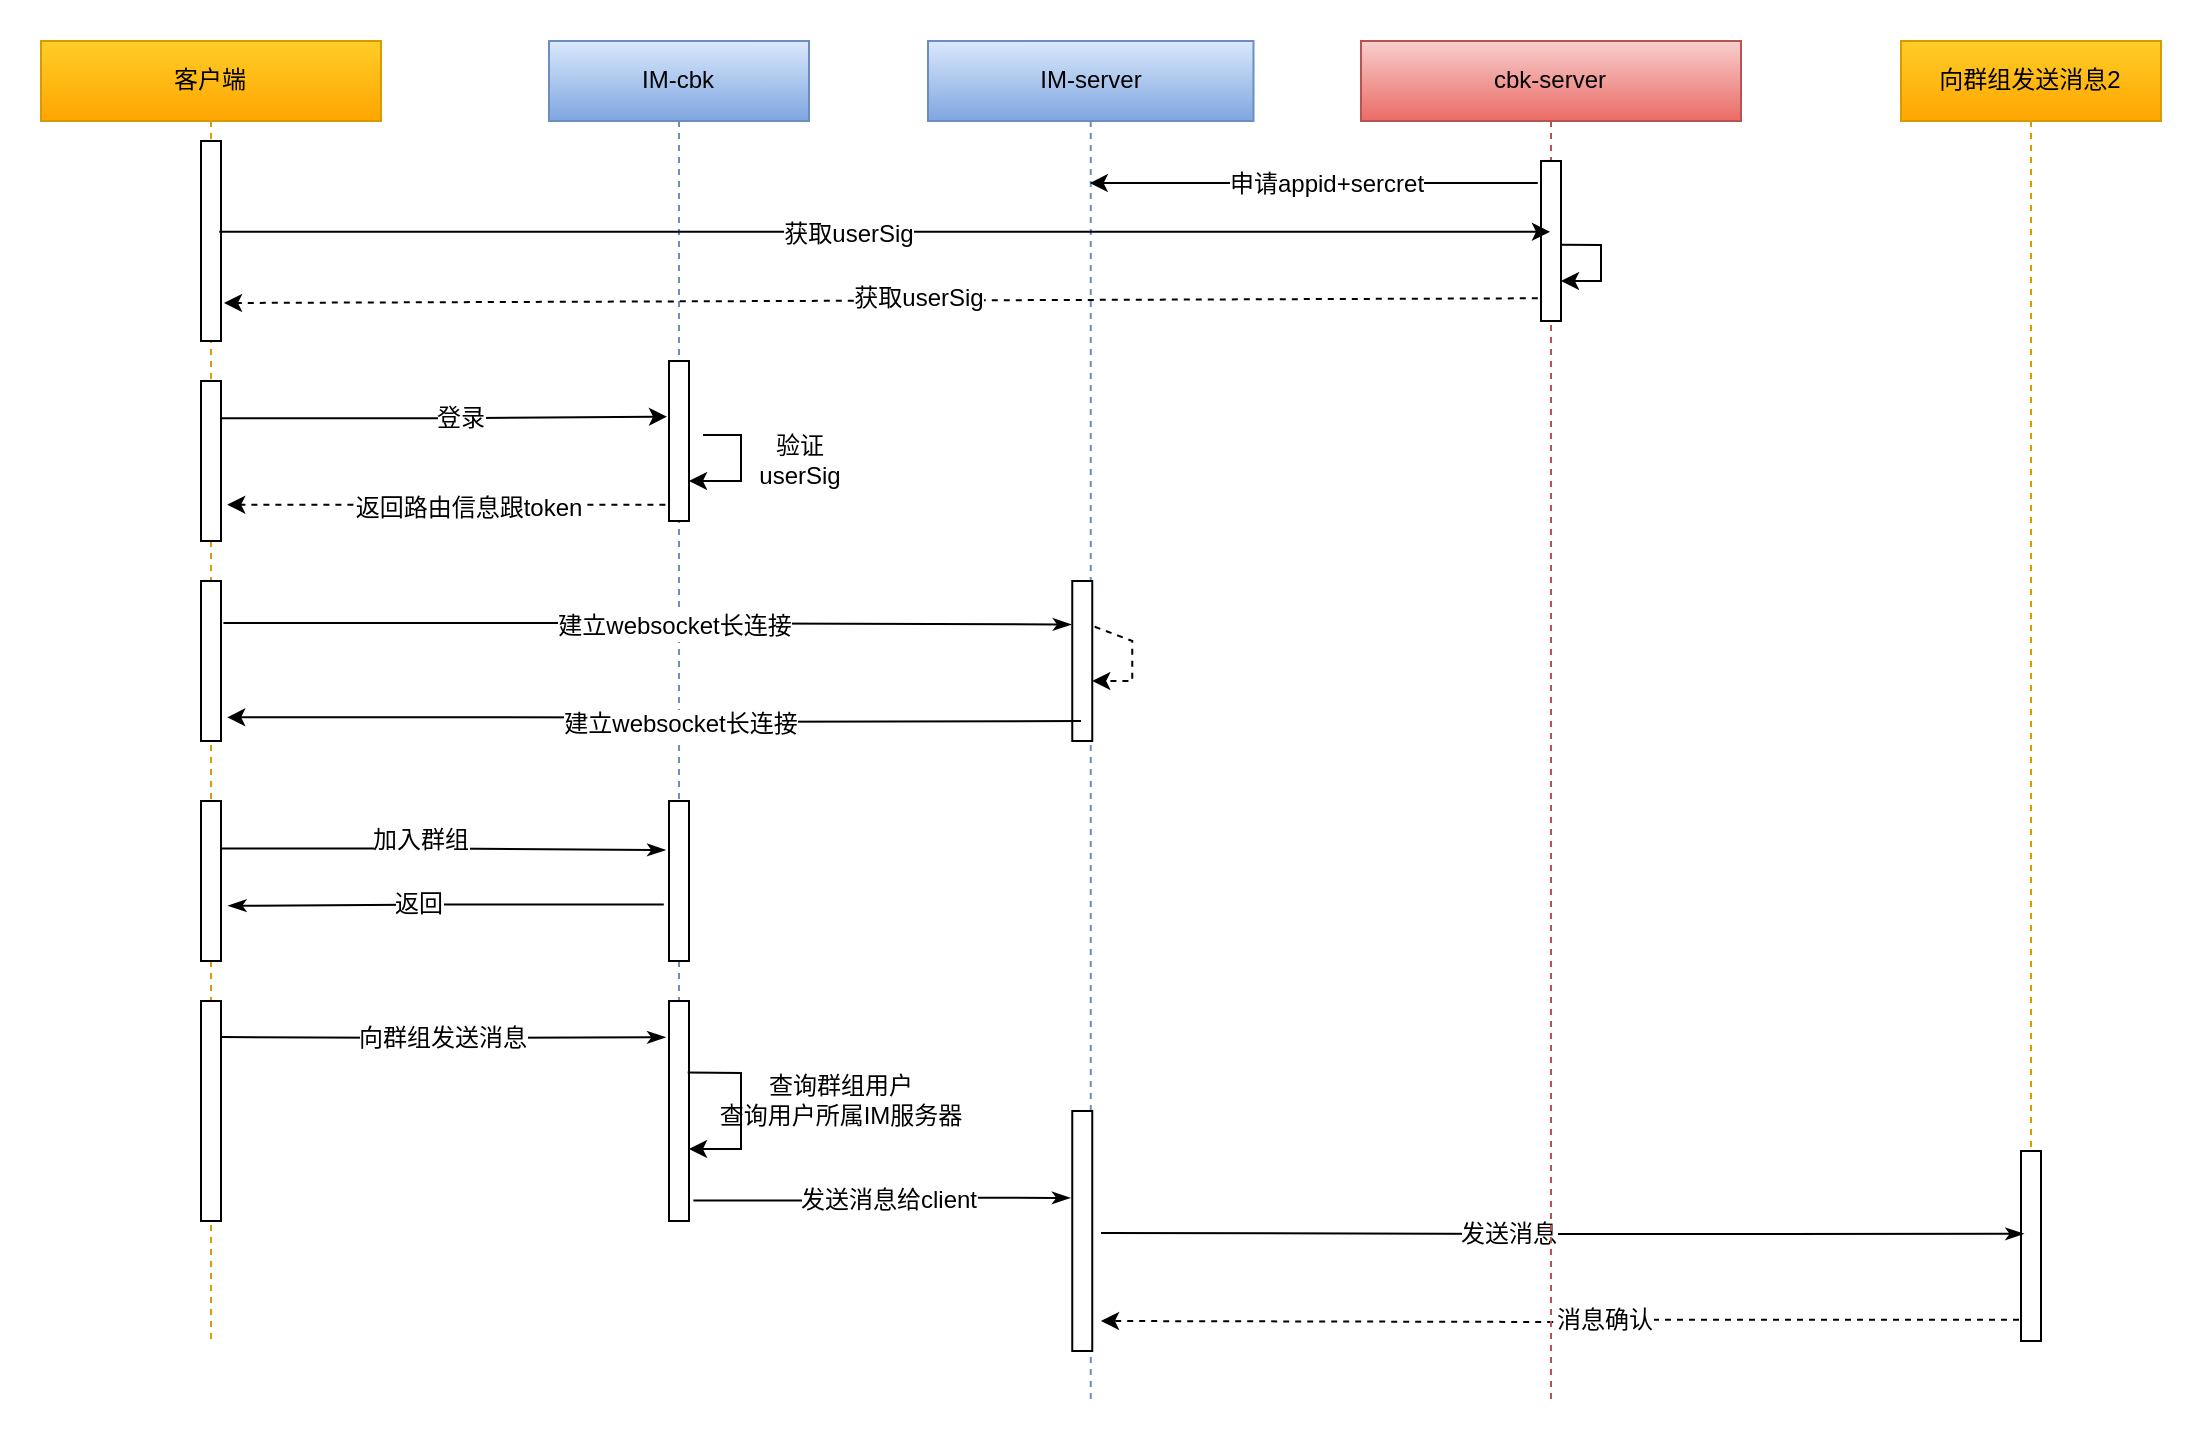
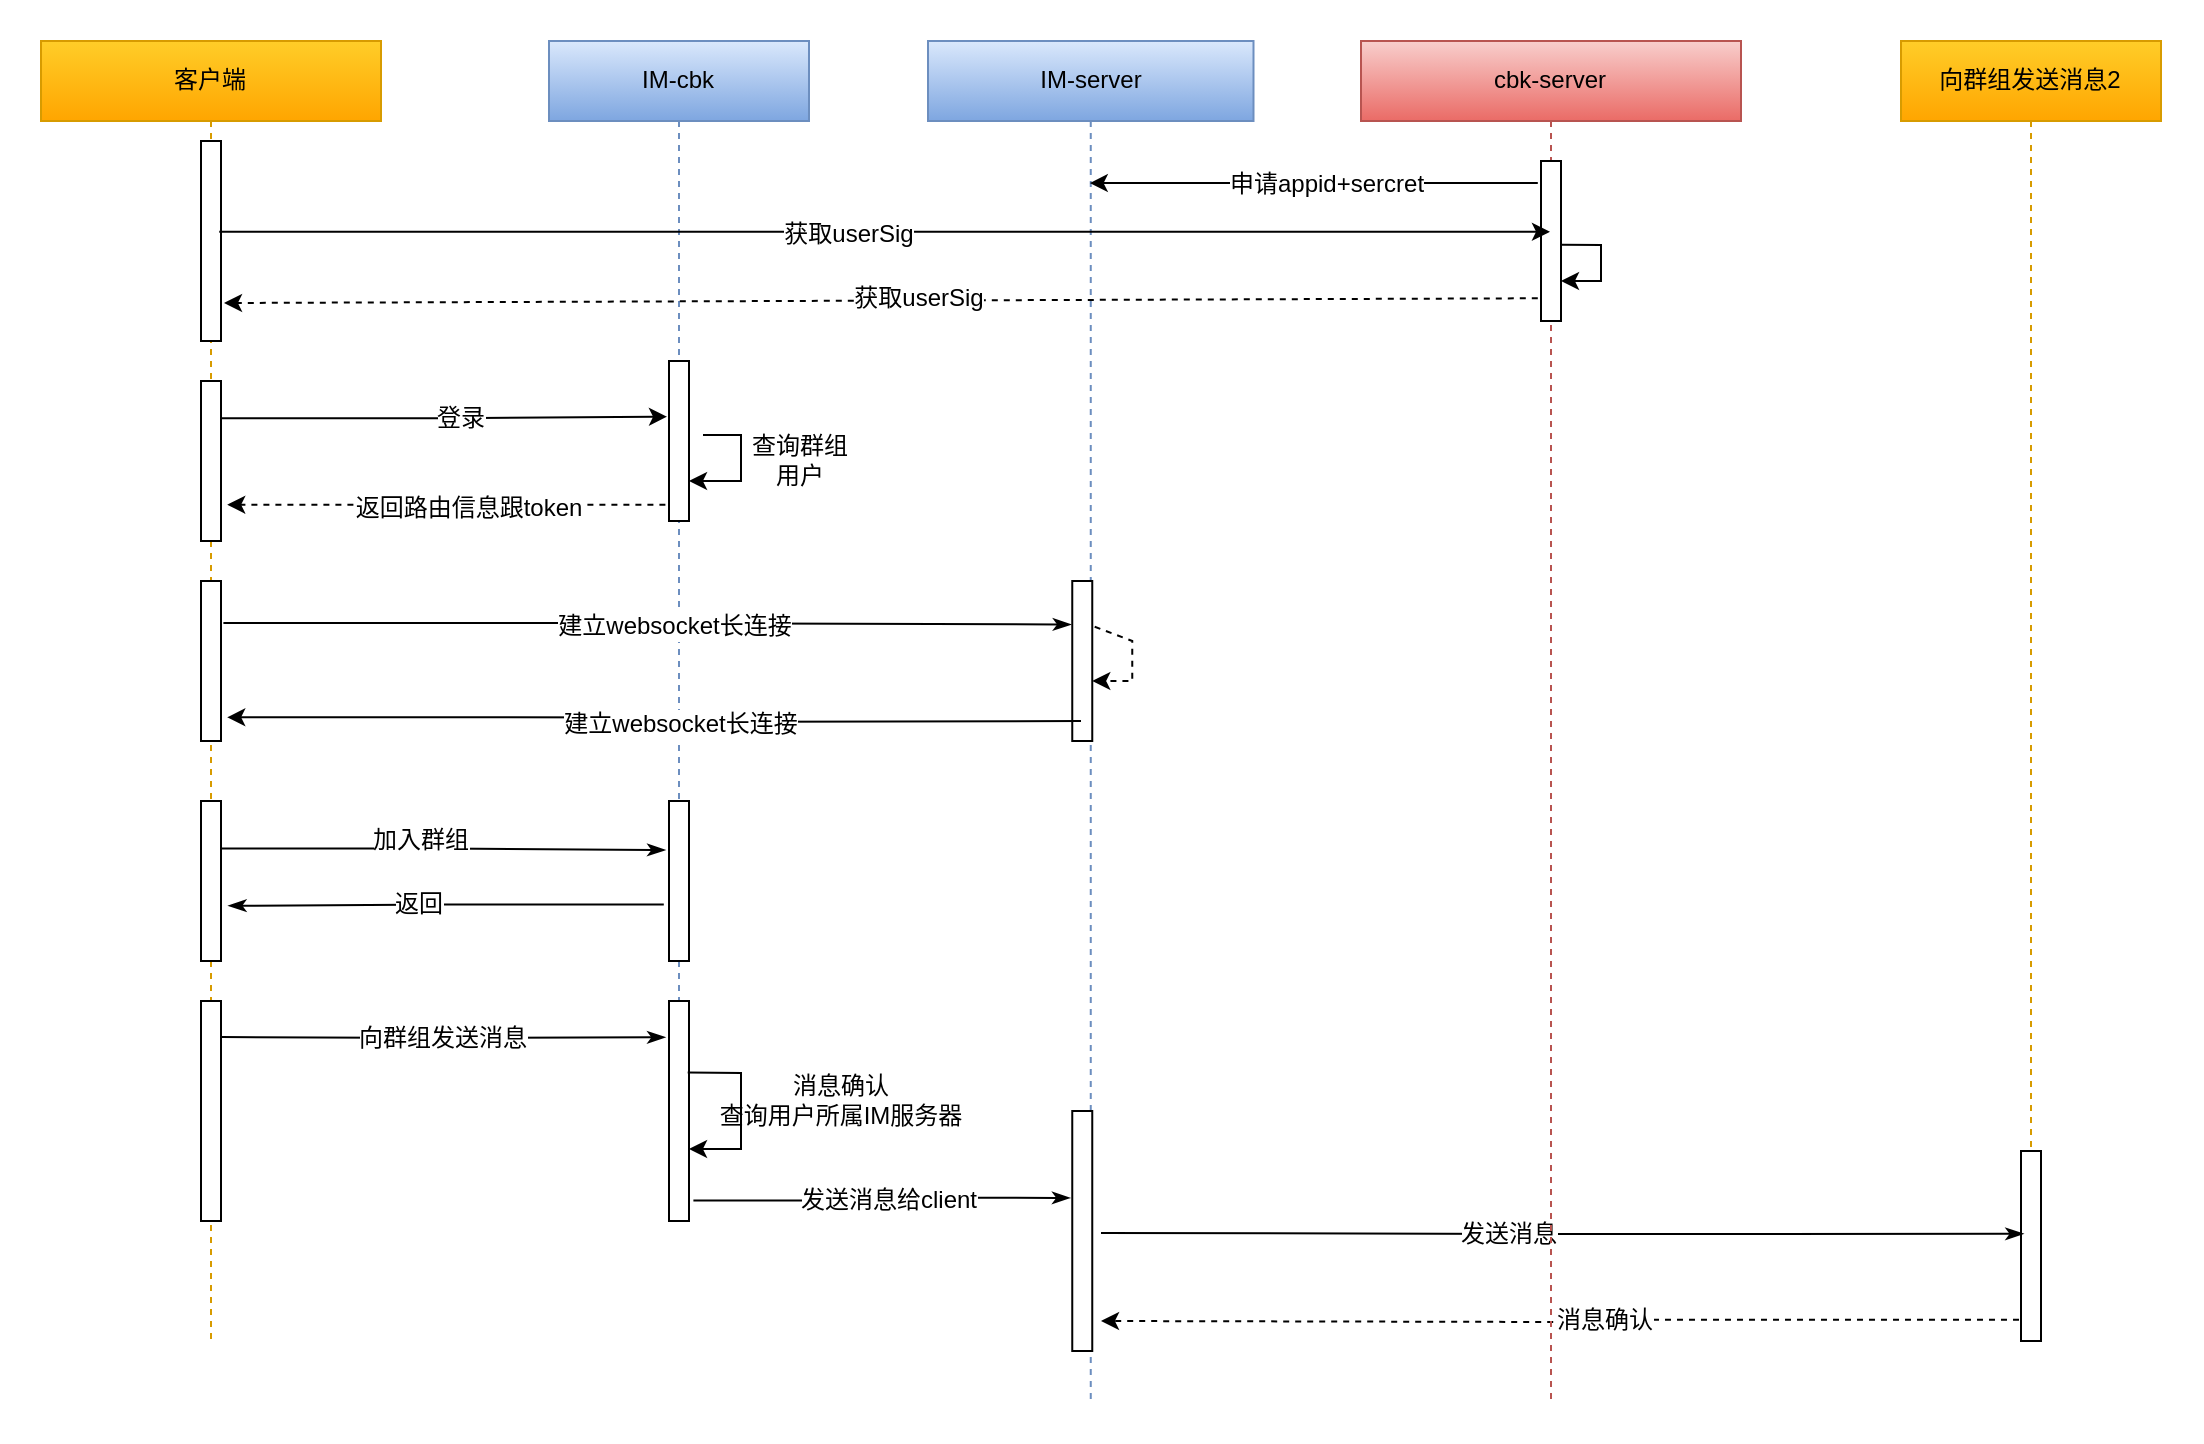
- <mxCell id="12" value="验证userSig" style="text;html=1;strokeColor=none;fillColor=none;align=center;verticalAlign=middle;whiteSpace=wrap;rounded=0;fontFamily=Helvetica;fontSize=12;fontColor=rgb(0, 0, 0);" vertex="1" parent="8"><mxGeometry x="96" y="195" width="60" height="30" as="geometry" /></mxCell>
+ <mxCell id="12" value="查询群组用户" style="text;html=1;strokeColor=none;fillColor=none;align=center;verticalAlign=middle;whiteSpace=wrap;rounded=0;fontFamily=Helvetica;fontSize=12;fontColor=rgb(0, 0, 0);" vertex="1" parent="8"><mxGeometry x="96" y="195" width="60" height="30" as="geometry" /></mxCell>
- <mxCell id="48" value="查询群组用户&lt;br&gt;查询用户所属IM服务器" style="text;html=1;align=center;verticalAlign=middle;resizable=0;points=[];autosize=1;strokeColor=none;fillColor=none;fontSize=12;fontFamily=Helvetica;fontColor=rgb(0, 0, 0);" parent="1" vertex="1"><mxGeometry x="350" y="530" width="140" height="40" as="geometry" /></mxCell>
+ <mxCell id="48" value="消息确认&lt;br&gt;查询用户所属IM服务器" style="text;html=1;align=center;verticalAlign=middle;resizable=0;points=[];autosize=1;strokeColor=none;fillColor=none;fontSize=12;fontFamily=Helvetica;fontColor=rgb(0, 0, 0);" parent="1" vertex="1"><mxGeometry x="350" y="530" width="140" height="40" as="geometry" /></mxCell>
